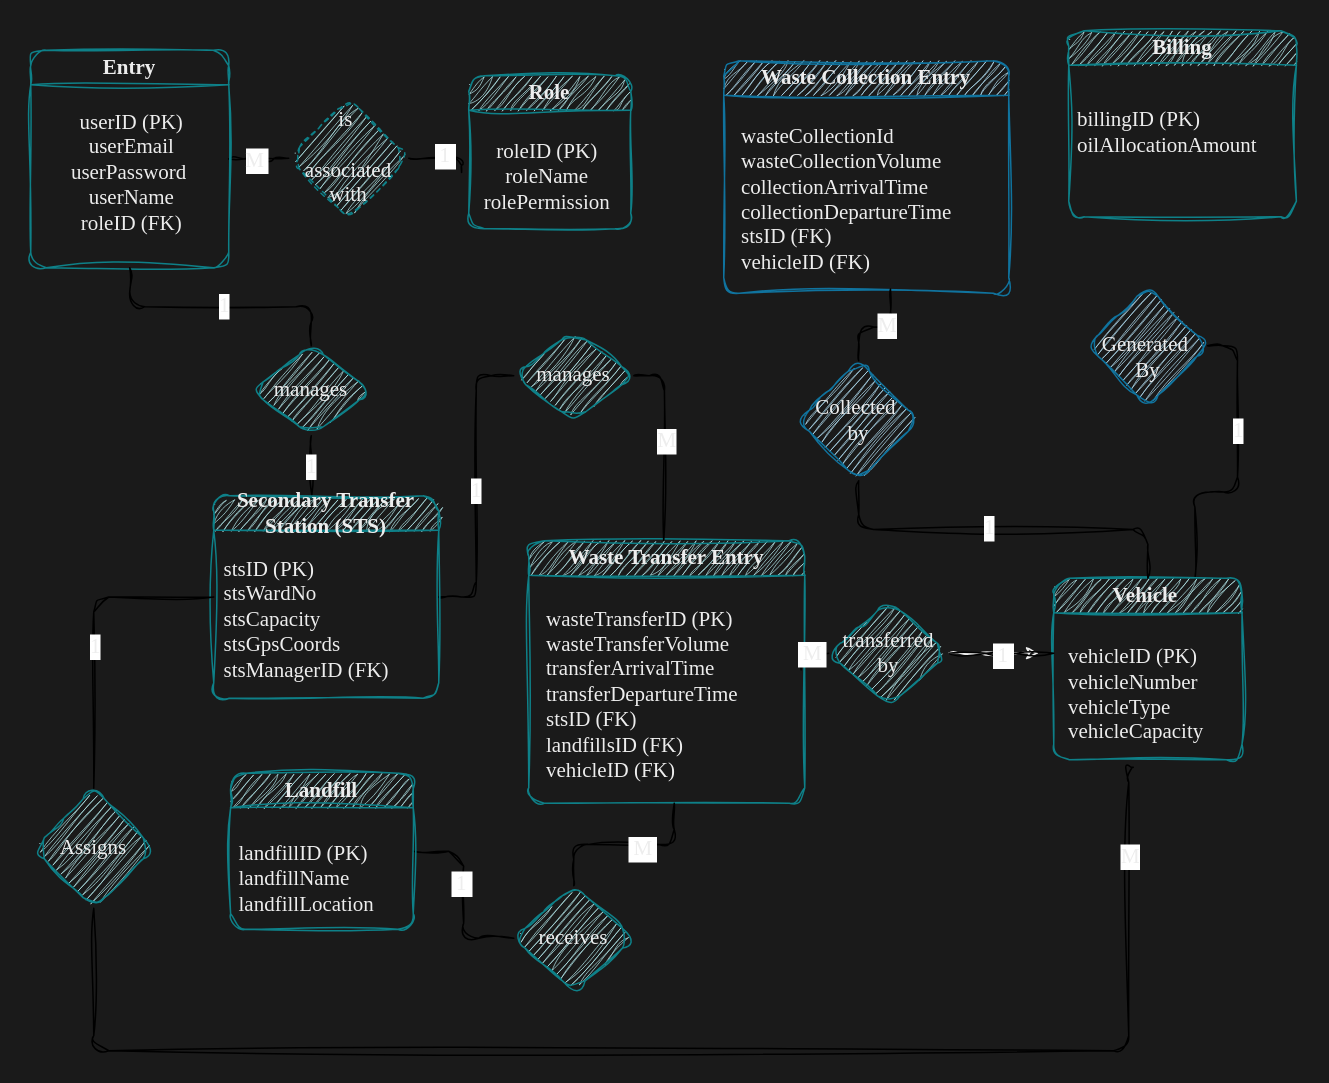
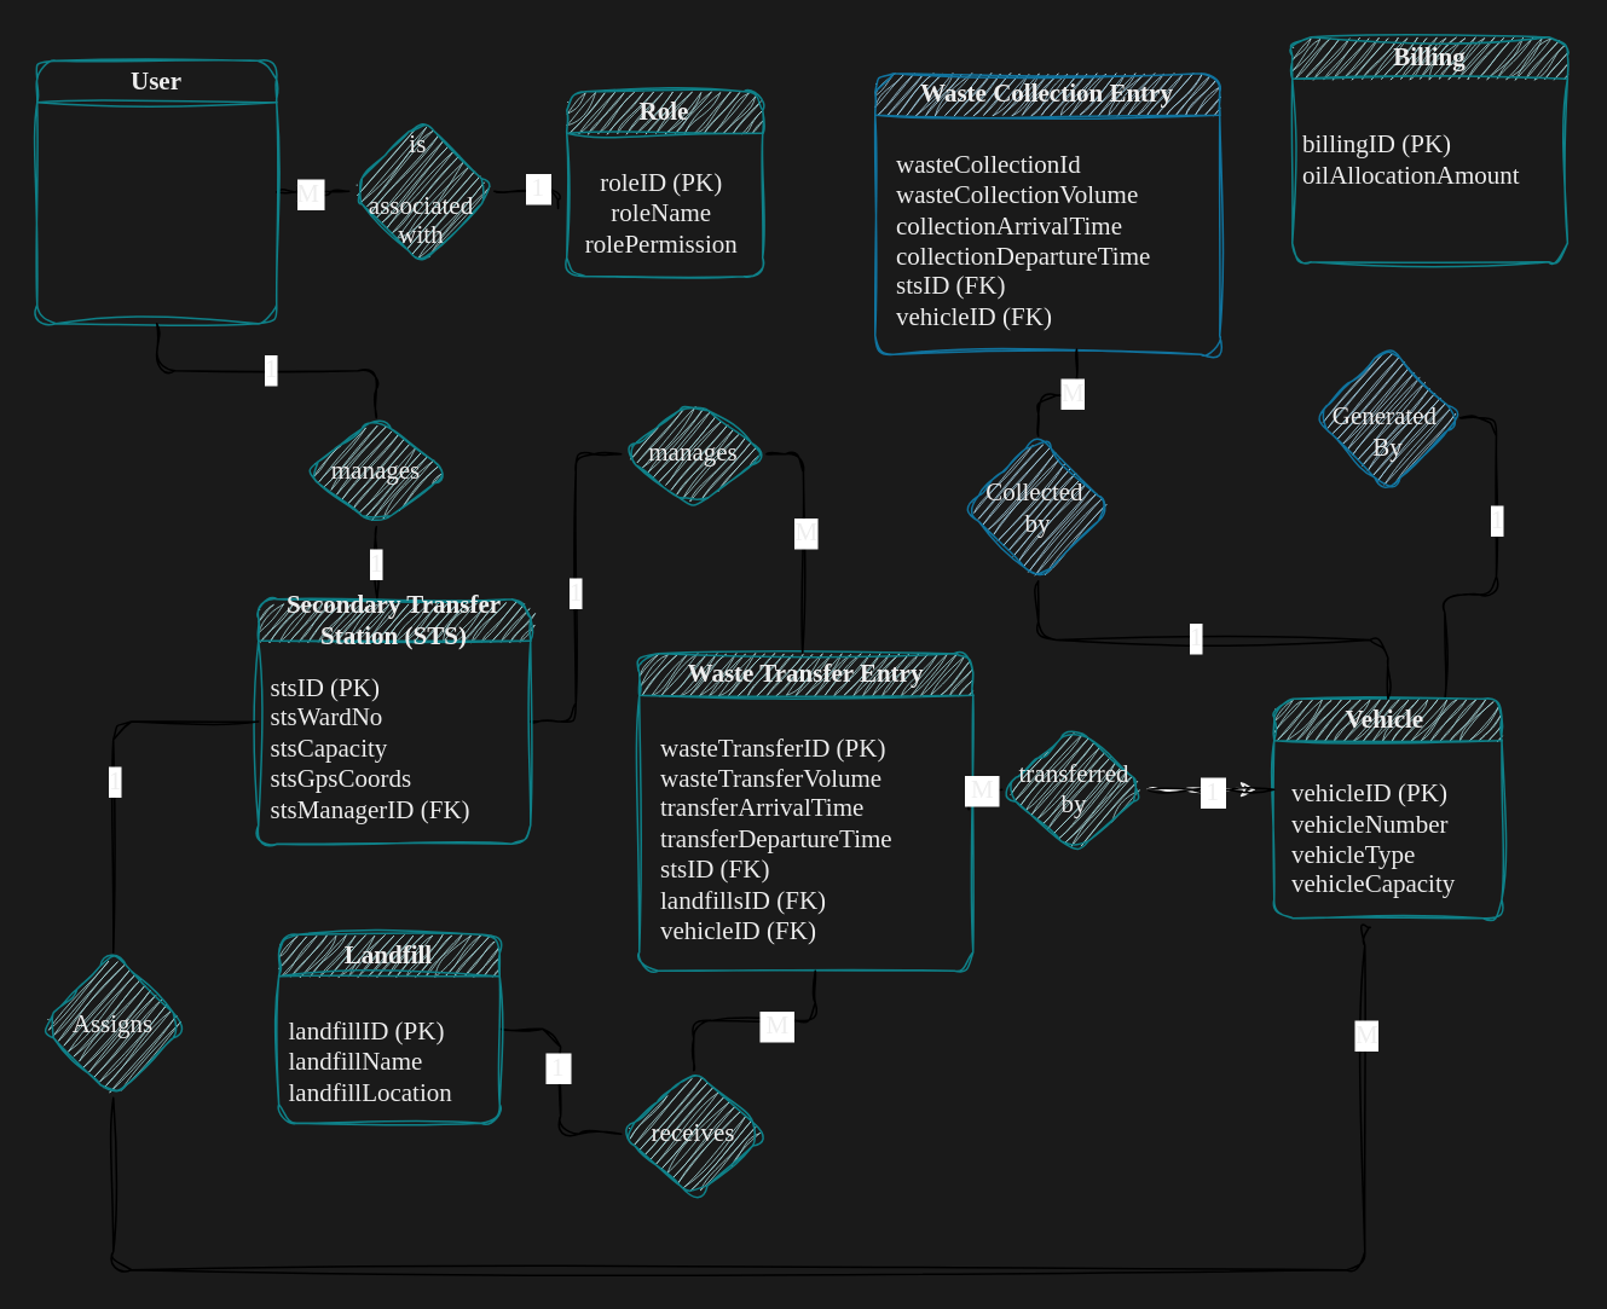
- <mxCell id="4" value="Entry" style="swimlane;whiteSpace=wrap;startSize=23;labelBackgroundColor=none;fillColor=none;strokeColor=#0e8088;rounded=1;fontColor=#EDEDED;fontFamily=Comic Sans MS;spacingTop=0;sketch=1;curveFitting=1;jiggle=2;fontSize=14;html=1;" vertex="1" parent="1"><mxGeometry x="20" y="33" width="132" height="145" as="geometry" /></mxCell>
+ <mxCell id="4" value="User" style="swimlane;whiteSpace=wrap;startSize=23;labelBackgroundColor=none;fillColor=none;strokeColor=#0e8088;rounded=1;fontColor=#EDEDED;fontFamily=Comic Sans MS;spacingTop=0;sketch=1;curveFitting=1;jiggle=2;fontSize=14;html=1;" vertex="1" parent="1"><mxGeometry x="20" y="33" width="132" height="145" as="geometry" /></mxCell>
- <mxCell id="14" value="is&amp;nbsp;&lt;br&gt;&lt;br&gt;associated with" style="rhombus;whiteSpace=wrap;labelBackgroundColor=none;fillColor=#b0e3e6;strokeColor=#0e8088;rounded=1;fontFamily=Comic Sans MS;fontColor=#EDEDED;spacingTop=0;sketch=1;curveFitting=1;jiggle=2;fontSize=14;html=1;dashed=1;" vertex="1" parent="1"><mxGeometry x="192" y="65" width="80" height="80" as="geometry" /></mxCell>
+ <mxCell id="14" value="is&amp;nbsp;&lt;br&gt;&lt;br&gt;associated with" style="rhombus;whiteSpace=wrap;labelBackgroundColor=none;fillColor=#b0e3e6;strokeColor=#0e8088;rounded=1;fontFamily=Comic Sans MS;fontColor=#EDEDED;spacingTop=0;sketch=1;curveFitting=1;jiggle=2;fontSize=14;html=1;" vertex="1" parent="1"><mxGeometry x="192" y="65" width="80" height="80" as="geometry" /></mxCell>
- <mxCell id="5" value="userID (PK)&lt;br&gt;userEmail&lt;br&gt;userPassword&amp;nbsp;&lt;br&gt;userName&lt;br&gt;roleID (FK)" style="text;align=center;verticalAlign=middle;resizable=0;points=[];autosize=1;strokeColor=none;fillColor=none;labelBackgroundColor=none;rounded=1;fontFamily=Comic Sans MS;fontColor=#EDEDED;spacingTop=0;sketch=1;curveFitting=1;jiggle=2;fontSize=14;html=1;" vertex="1" parent="4"><mxGeometry x="11" y="28" width="111" height="108" as="geometry" /></mxCell>
